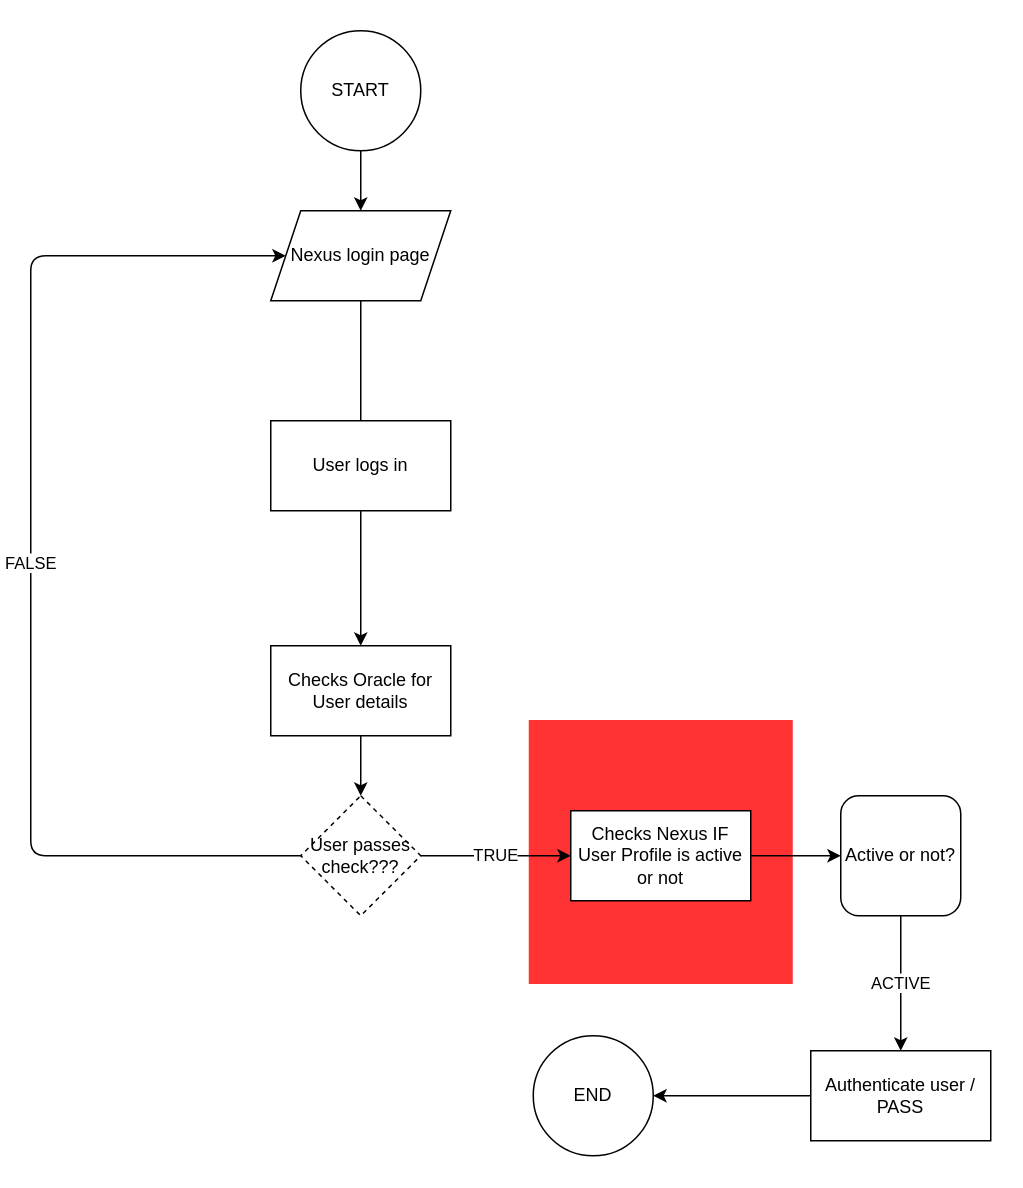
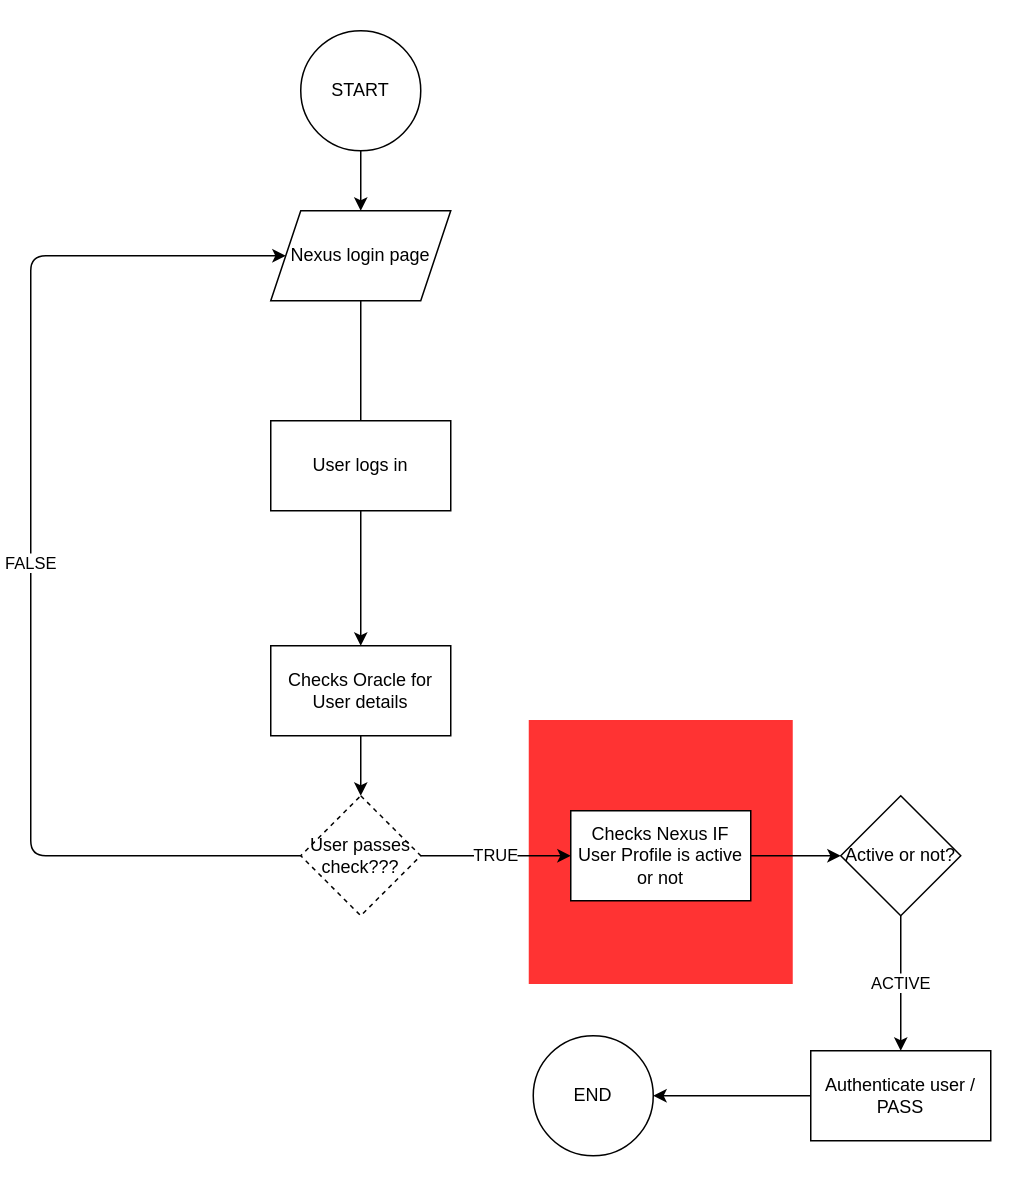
- <mxCell id="15" value="Active or not?" style="whiteSpace=wrap;html=1;rounded=1;" vertex="1" parent="1"><mxGeometry x="560" y="530" width="80" height="80" as="geometry" /></mxCell>
+ <mxCell id="15" value="Active or not?" style="rhombus;whiteSpace=wrap;html=1;" vertex="1" parent="1"><mxGeometry x="560" y="530" width="80" height="80" as="geometry" /></mxCell>
